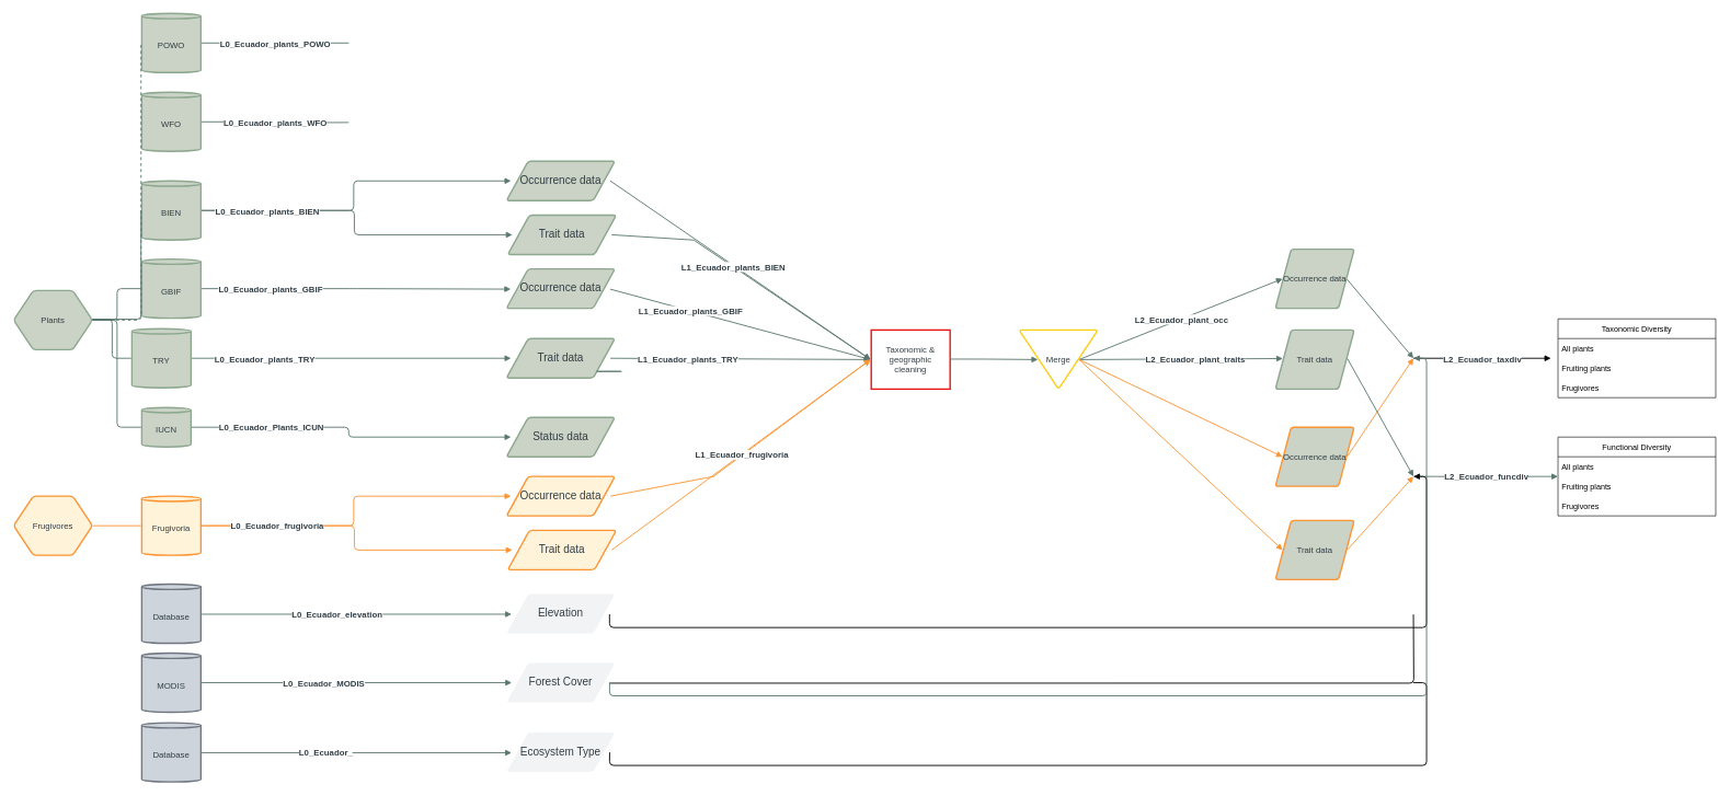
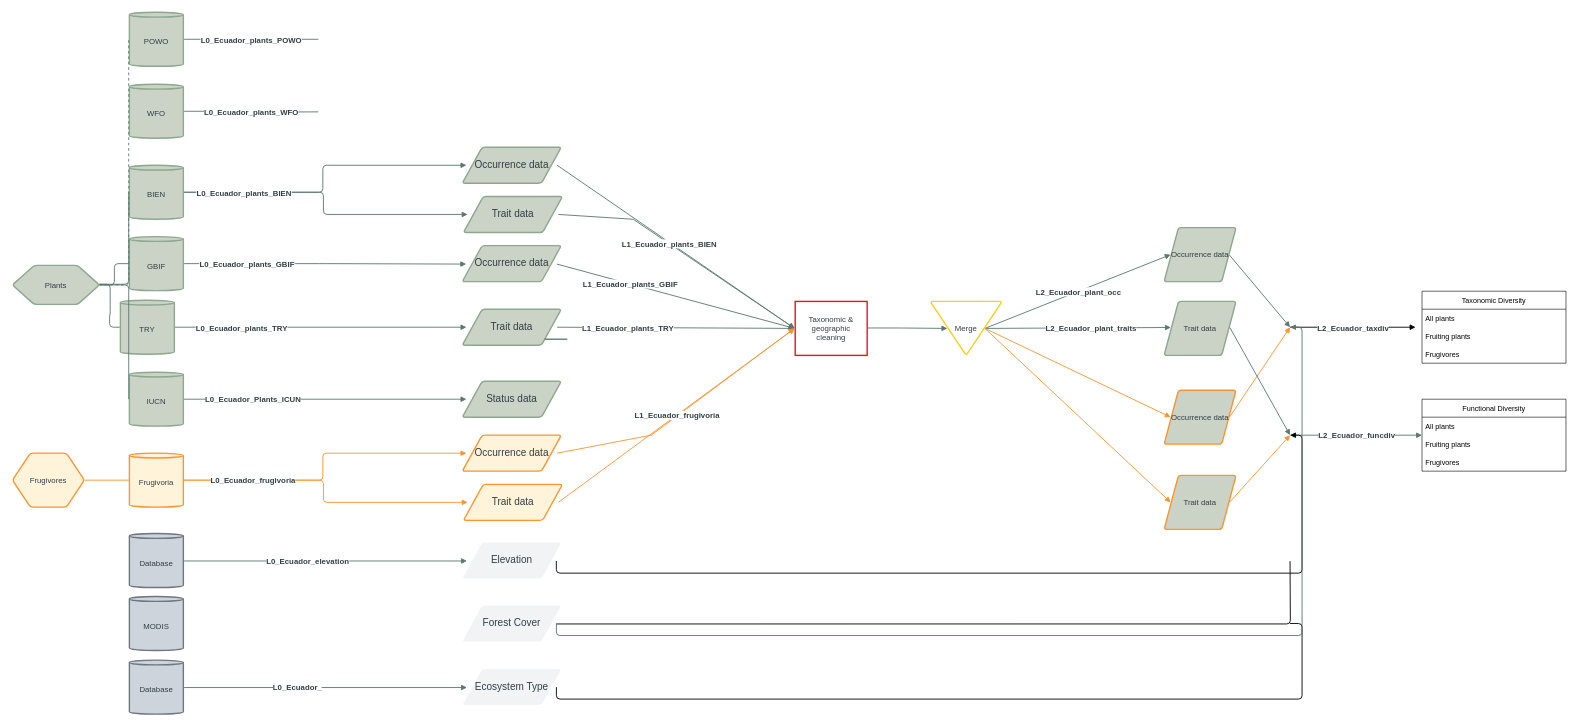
- <mxCell id="38" value="Plants" style="html=1;overflow=block;blockSpacing=1;whiteSpace=wrap;shape=hexagon;perimeter=hexagonPerimeter2;fontSize=13;fontColor=#323e45;spacing=3.8;strokeColor=#8ca88e;strokeOpacity=100;rounded=1;absoluteArcSize=1;arcSize=9;fillColor=#CBD2C6;strokeWidth=2.3;" vertex="1" parent="1"><mxGeometry x="20" y="442" width="120" height="90" as="geometry" /></mxCell>
+ <mxCell id="38" value="Plants" style="html=1;overflow=block;blockSpacing=1;whiteSpace=wrap;shape=hexagon;perimeter=hexagonPerimeter2;fontSize=13;fontColor=#323e45;spacing=3.8;strokeColor=#8ca88e;strokeOpacity=100;rounded=1;absoluteArcSize=1;arcSize=9;fillColor=#CBD2C6;strokeWidth=2.3;" vertex="1" parent="1"><mxGeometry x="20" y="442" width="145" height="65" as="geometry" /></mxCell>
- <mxCell id="16" value="IUCN" style="html=1;overflow=block;blockSpacing=1;whiteSpace=wrap;shape=cylinder3;size=4;anchorPointDirection=0;boundedLbl=1;fontSize=13;fontColor=#323e45;spacing=3.8;strokeColor=#8ca88e;strokeOpacity=100;rounded=1;absoluteArcSize=1;arcSize=9;fillColor=#CBD2C6;strokeWidth=2.3;" vertex="1" parent="1"><mxGeometry x="215" y="620" width="75" height="60" as="geometry" /></mxCell>
+ <mxCell id="16" value="IUCN" style="html=1;overflow=block;blockSpacing=1;whiteSpace=wrap;shape=cylinder3;size=4;anchorPointDirection=0;boundedLbl=1;fontSize=13;fontColor=#323e45;spacing=3.8;strokeColor=#8ca88e;strokeOpacity=100;rounded=1;absoluteArcSize=1;arcSize=9;fillColor=#CBD2C6;strokeWidth=2.3;" vertex="1" parent="1"><mxGeometry x="215" y="620" width="90" height="90" as="geometry" /></mxCell>
- <mxCell id="33" value="" style="html=1;jettySize=18;whiteSpace=wrap;fontSize=13;strokeColor=#5A786F;strokeWidth=1.5;rounded=1;arcSize=12;edgeStyle=orthogonalEdgeStyle;startArrow=none;endArrow=block;endFill=1;exitX=1.013;exitY=0.5;exitPerimeter=0;entryX=0.049;entryY=0.5;entryPerimeter=0;" edge="1" parent="1" source="31" target="27"><mxGeometry width="100" height="100" relative="1" as="geometry"><Array as="points" /></mxGeometry></mxCell>
- <mxCell id="34" value="L0_Ecuador_MODIS" style="text;html=1;resizable=0;labelBackgroundColor=default;align=center;verticalAlign=middle;fontStyle=1;fontColor=#323e45;fontSize=13;" vertex="1" parent="33"><mxGeometry x="-0.216" relative="1" as="geometry" /></mxCell>
